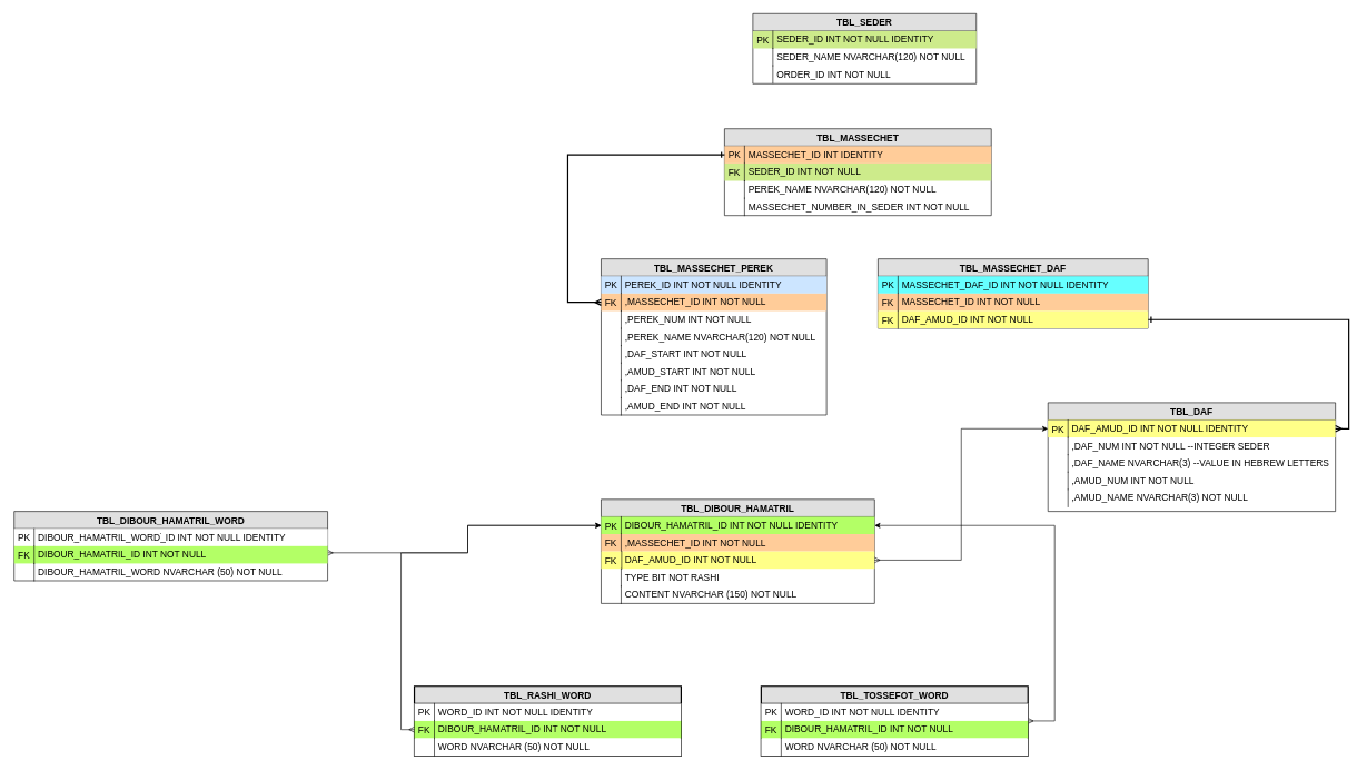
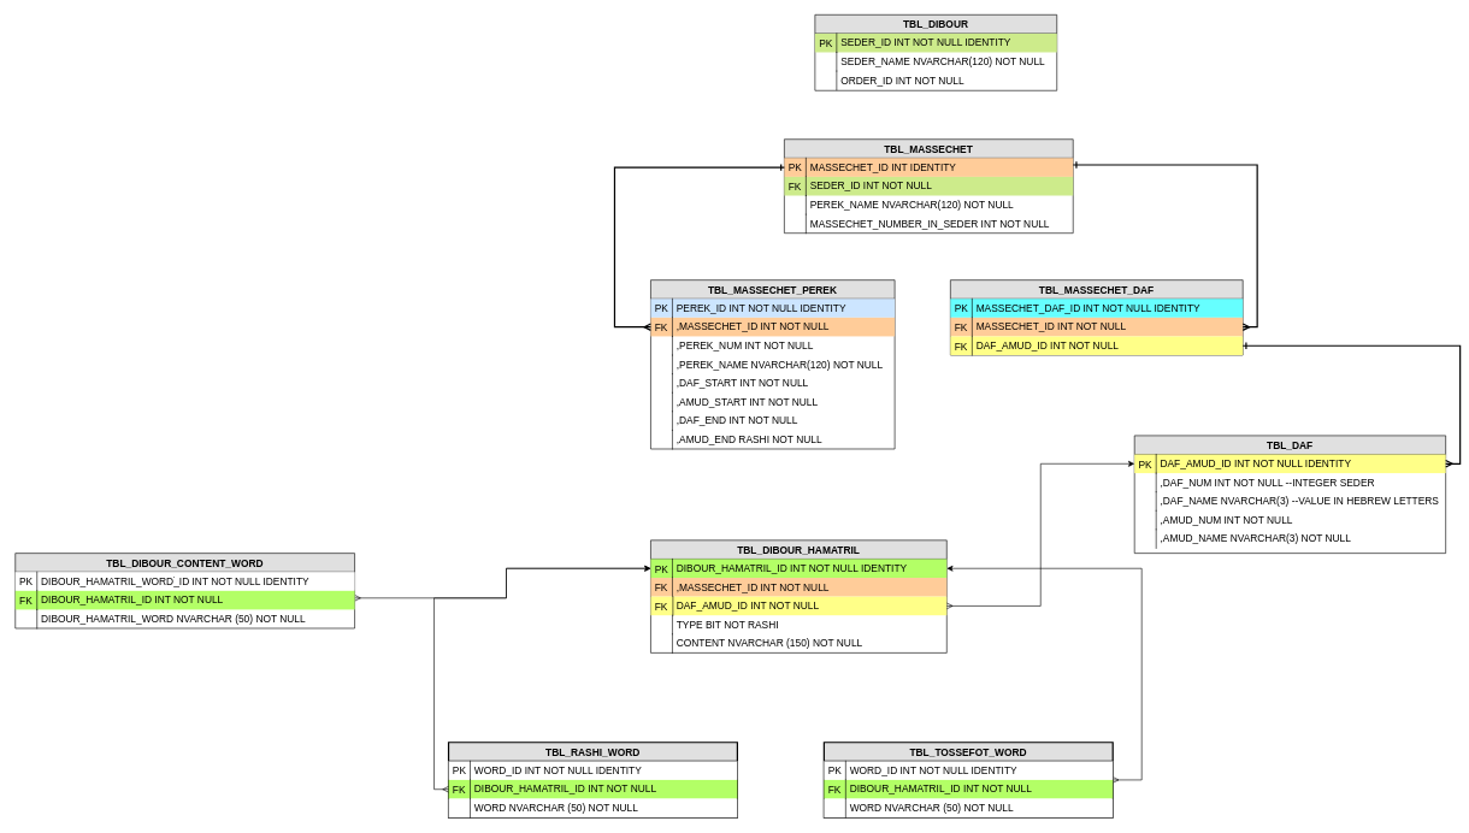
- <mxCell id="2" value="TBL_SEDER" style="swimlane;fontStyle=1;childLayout=stackLayout;horizontal=1;startSize=26;fillColor=#e0e0e0;horizontalStack=0;resizeParent=1;resizeLast=0;collapsible=1;marginBottom=0;swimlaneFillColor=#ffffff;align=center;fontSize=14;" vertex="1" parent="1"><mxGeometry x="1127.5" y="20" width="335" height="105" as="geometry" /></mxCell>
+ <mxCell id="2" value="TBL_DIBOUR" style="swimlane;fontStyle=1;childLayout=stackLayout;horizontal=1;startSize=26;fillColor=#e0e0e0;horizontalStack=0;resizeParent=1;resizeLast=0;collapsible=1;marginBottom=0;swimlaneFillColor=#ffffff;align=center;fontSize=14;" vertex="1" parent="1"><mxGeometry x="1127.5" y="20" width="335" height="105" as="geometry" /></mxCell>
+ <mxCell id="54" style="edgeStyle=orthogonalEdgeStyle;rounded=0;orthogonalLoop=1;jettySize=auto;html=1;entryX=1;entryY=0.5;entryDx=0;entryDy=0;fontSize=14;startArrow=ERone;startFill=0;endArrow=ERmany;endFill=0;strokeWidth=2;" edge="1" parent="1" source="10" target="50"><mxGeometry relative="1" as="geometry"><Array as="points"><mxPoint x="1740" y="228" /><mxPoint x="1740" y="453" /></Array></mxGeometry></mxCell>
- <mxCell id="33" value=",AMUD_END INT NOT NULL" style="shape=partialRectangle;top=0;left=0;right=0;bottom=0;align=left;verticalAlign=top;spacingTop=-2;fillColor=none;spacingLeft=34;spacingRight=4;overflow=hidden;rotatable=0;points=[[0,0.5],[1,0.5]];portConstraint=eastwest;dropTarget=0;fontSize=14;" vertex="1" parent="18"><mxGeometry y="208" width="338" height="26" as="geometry" /></mxCell>
+ <mxCell id="33" value=",AMUD_END RASHI NOT NULL" style="shape=partialRectangle;top=0;left=0;right=0;bottom=0;align=left;verticalAlign=top;spacingTop=-2;fillColor=none;spacingLeft=34;spacingRight=4;overflow=hidden;rotatable=0;points=[[0,0.5],[1,0.5]];portConstraint=eastwest;dropTarget=0;fontSize=14;" vertex="1" parent="18"><mxGeometry y="208" width="338" height="26" as="geometry" /></mxCell>
- <mxCell id="84" value="TBL_DIBOUR_HAMATRIL_WORD" style="swimlane;fontStyle=1;childLayout=stackLayout;horizontal=1;startSize=26;fillColor=#e0e0e0;horizontalStack=0;resizeParent=1;resizeLast=0;collapsible=1;marginBottom=0;swimlaneFillColor=#ffffff;align=center;fontSize=14;" vertex="1" parent="1"><mxGeometry x="20" y="766" width="470" height="104" as="geometry" /></mxCell>
+ <mxCell id="84" value="TBL_DIBOUR_CONTENT_WORD" style="swimlane;fontStyle=1;childLayout=stackLayout;horizontal=1;startSize=26;fillColor=#e0e0e0;horizontalStack=0;resizeParent=1;resizeLast=0;collapsible=1;marginBottom=0;swimlaneFillColor=#ffffff;align=center;fontSize=14;" vertex="1" parent="1"><mxGeometry x="20" y="766" width="470" height="104" as="geometry" /></mxCell>
